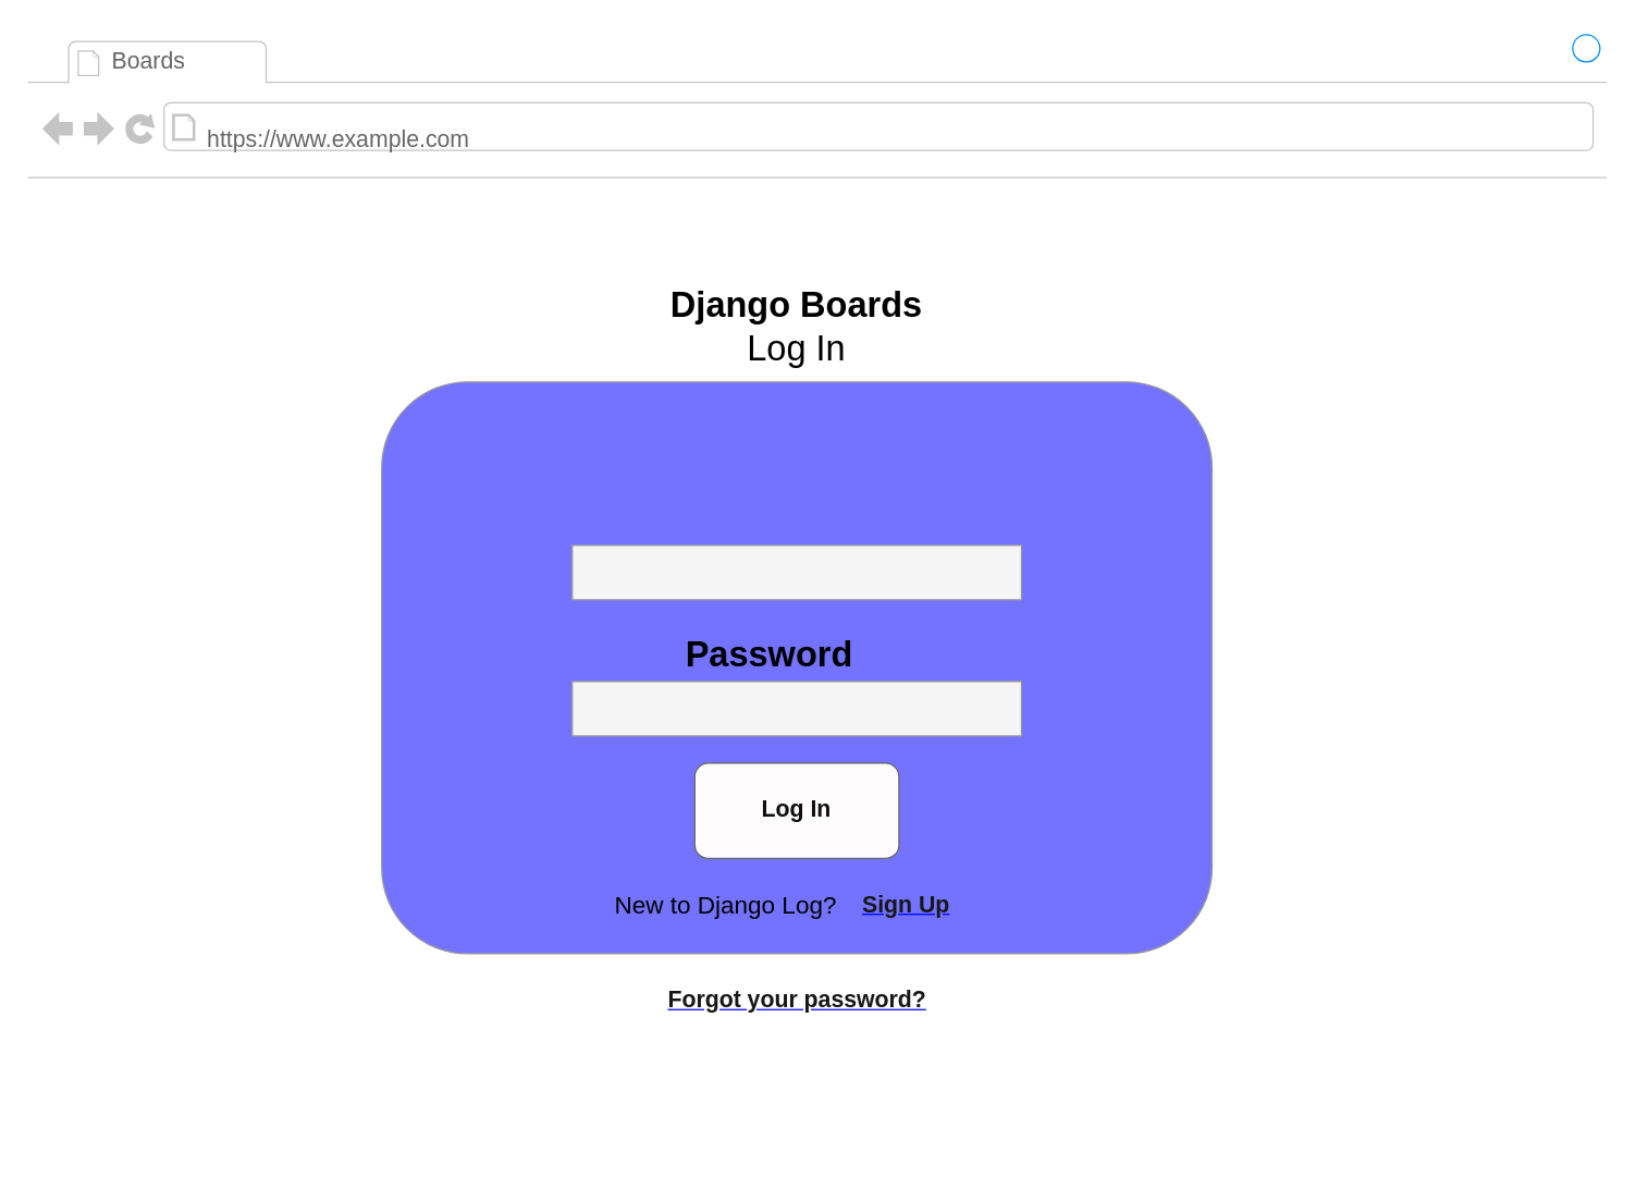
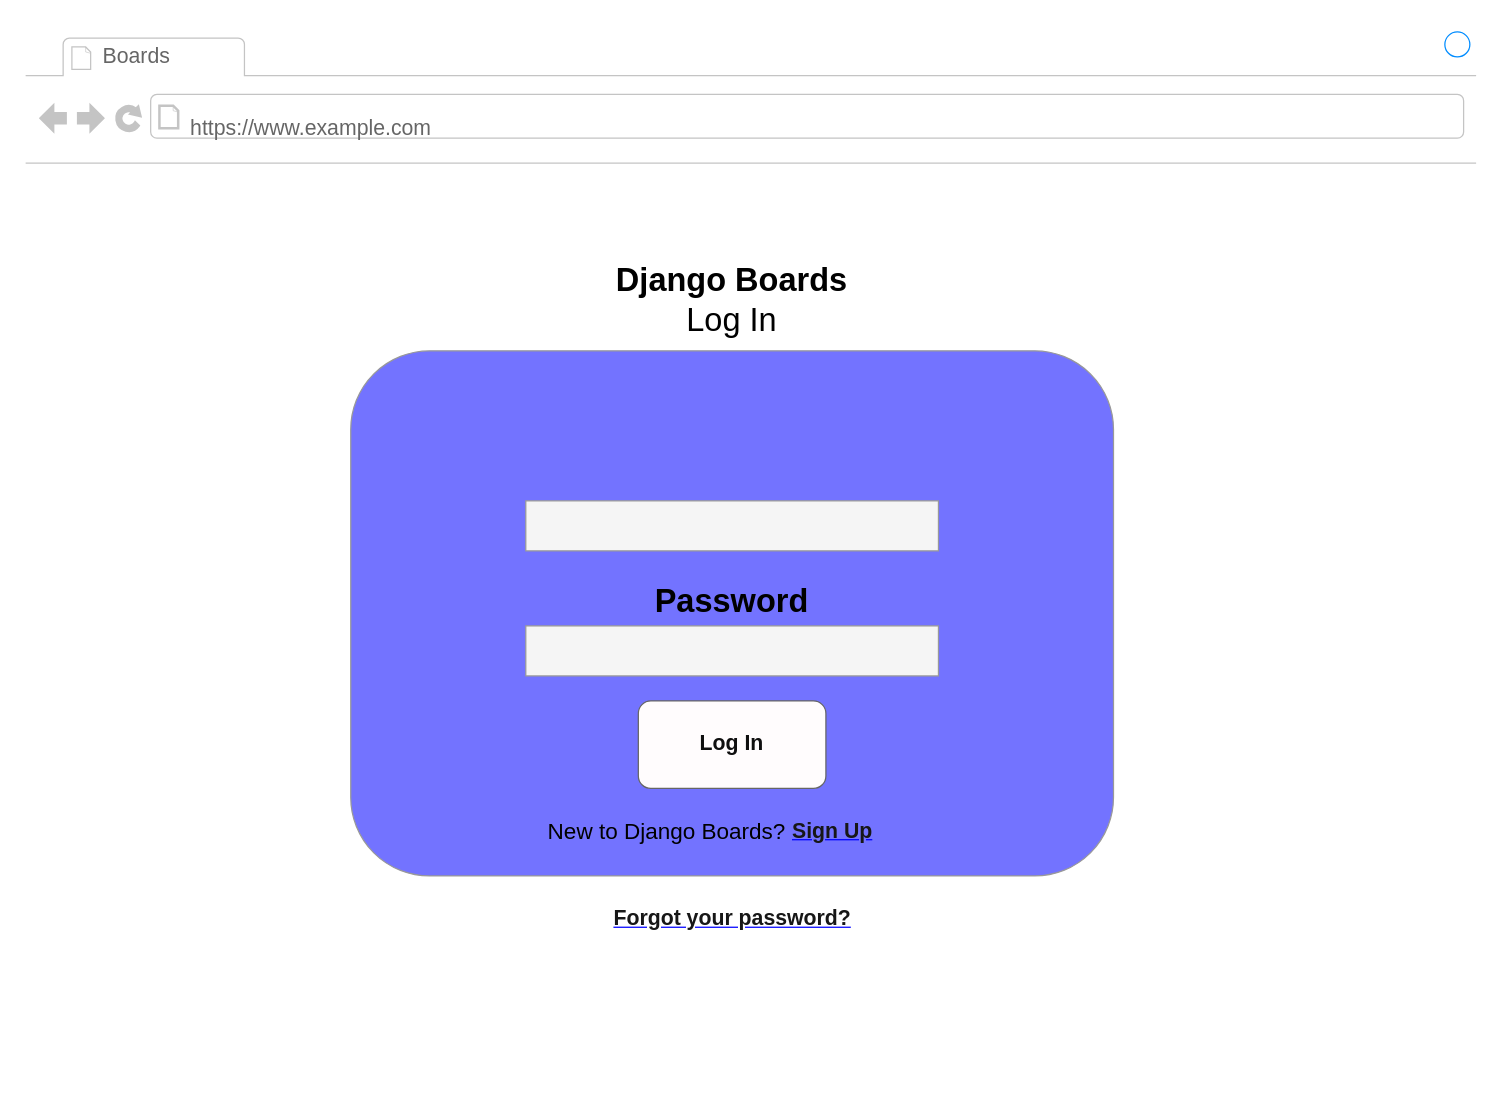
- <mxCell id="9" value="&lt;font size=&quot;1&quot;&gt;&lt;span style=&quot;font-size: 26px&quot;&gt;&lt;b&gt;Password&lt;/b&gt;&lt;br&gt;&lt;/span&gt;&lt;/font&gt;" style="text;html=1;strokeColor=none;fillColor=none;align=center;verticalAlign=middle;whiteSpace=wrap;rounded=0;" vertex="1" parent="2"><mxGeometry x="415" y="450" width="260" height="20" as="geometry" /></mxCell>
+ <mxCell id="9" value="&lt;font size=&quot;1&quot;&gt;&lt;span style=&quot;font-size: 26px&quot;&gt;&lt;b&gt;Password&lt;/b&gt;&lt;br&gt;&lt;/span&gt;&lt;/font&gt;" style="text;html=1;strokeColor=none;fillColor=none;align=center;verticalAlign=middle;whiteSpace=wrap;rounded=0;" vertex="1" parent="2"><mxGeometry x="435" y="450" width="260" height="20" as="geometry" /></mxCell>
- <mxCell id="12" value="&lt;font style=&quot;font-size: 18px&quot;&gt;New to Django Log?&lt;/font&gt;" style="text;html=1;strokeColor=none;fillColor=none;align=center;verticalAlign=middle;whiteSpace=wrap;rounded=0;" vertex="1" parent="2"><mxGeometry x="413" y="635" width="200" height="20" as="geometry" /></mxCell>
+ <mxCell id="12" value="&lt;font style=&quot;font-size: 18px&quot;&gt;New to Django Boards?&lt;/font&gt;" style="text;html=1;strokeColor=none;fillColor=none;align=center;verticalAlign=middle;whiteSpace=wrap;rounded=0;" vertex="1" parent="2"><mxGeometry x="413" y="635" width="200" height="20" as="geometry" /></mxCell>
